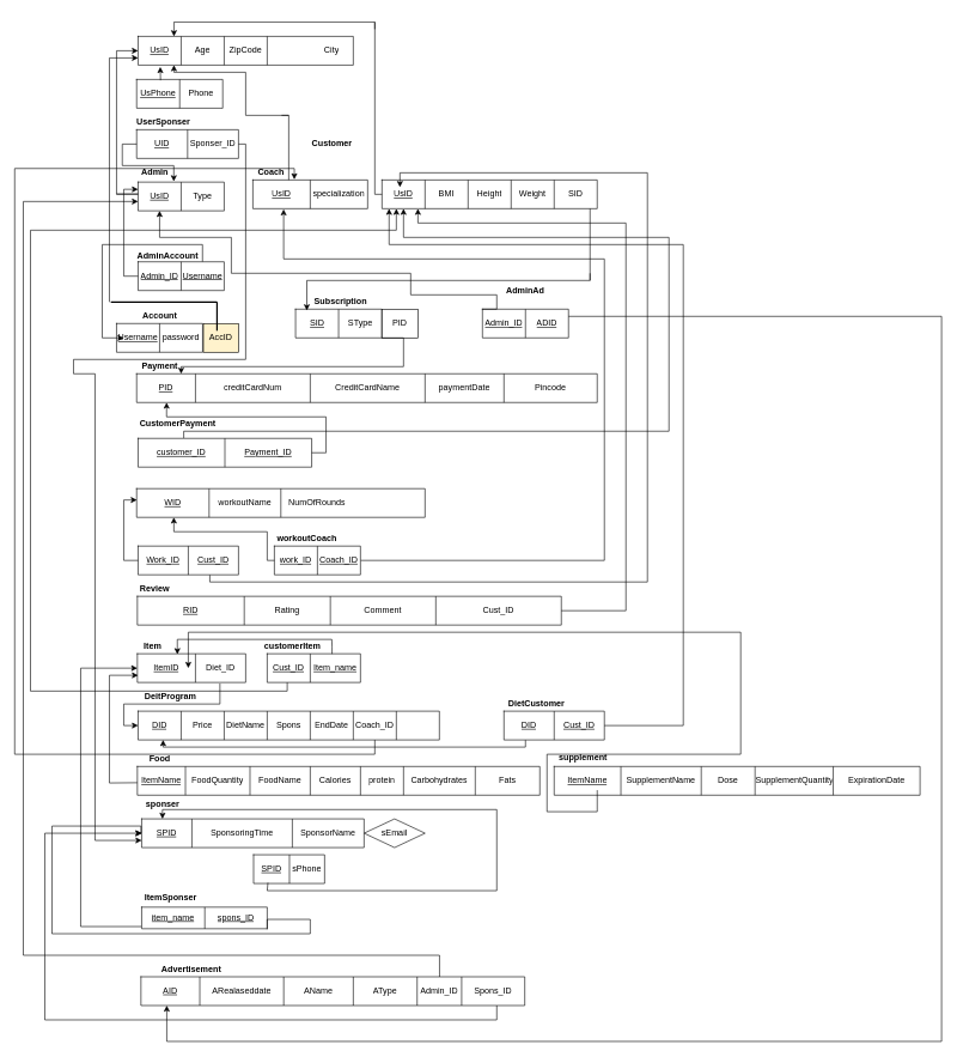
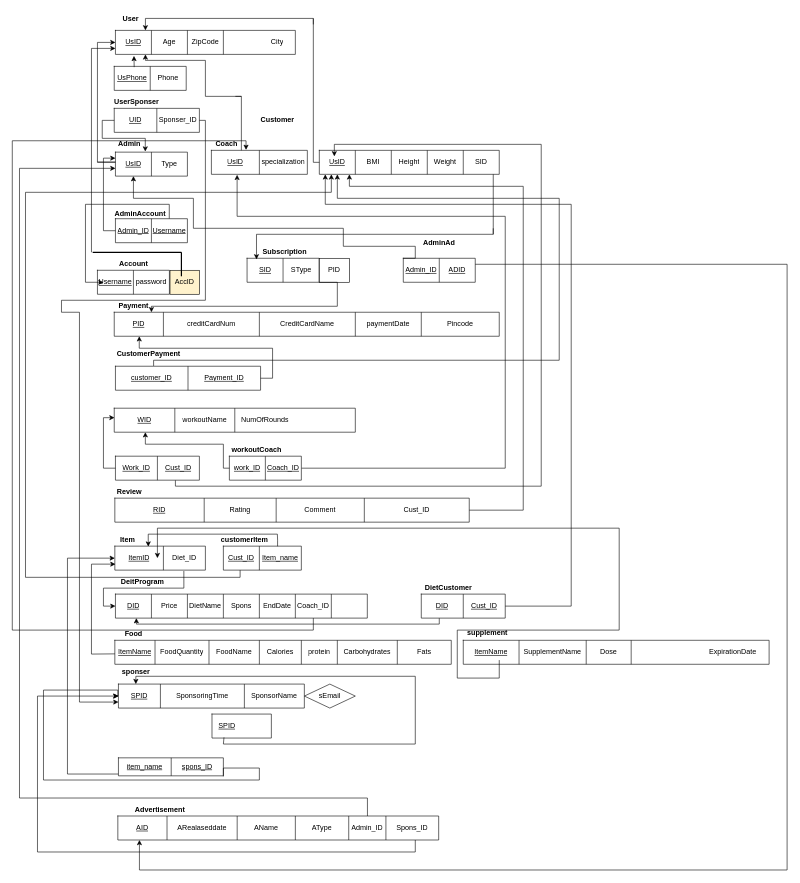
+ <mxCell id="9" value="User" style="text;html=1;align=center;verticalAlign=middle;resizable=0;points=[];autosize=1;strokeColor=none;fillColor=none;fontStyle=1" parent="1" vertex="1"><mxGeometry x="197" y="20" width="40" height="20" as="geometry" /></mxCell>
- <mxCell id="127" value="SupplementQuantity" style="shape=partialRectangle;html=1;whiteSpace=wrap;connectable=0;overflow=hidden;fillColor=none;top=0;left=0;bottom=0;right=0;pointerEvents=1;" parent="123" vertex="1"><mxGeometry x="280" width="109" height="40" as="geometry"><mxRectangle width="109" height="40" as="alternateBounds" /></mxGeometry></mxCell>
- <mxCell id="139" value="sPhone" style="shape=partialRectangle;html=1;whiteSpace=wrap;connectable=0;overflow=hidden;fillColor=none;top=0;left=0;bottom=0;right=0;pointerEvents=1;" parent="137" vertex="1"><mxGeometry x="50" width="49" height="40" as="geometry"><mxRectangle width="49" height="40" as="alternateBounds" /></mxGeometry></mxCell>
- <mxCell id="140" value="ItemSponser" style="text;html=1;align=center;verticalAlign=middle;resizable=0;points=[];autosize=1;strokeColor=none;fillColor=none;fontStyle=1" parent="1" vertex="1"><mxGeometry x="192" y="1240" width="90" height="20" as="geometry" /></mxCell>
